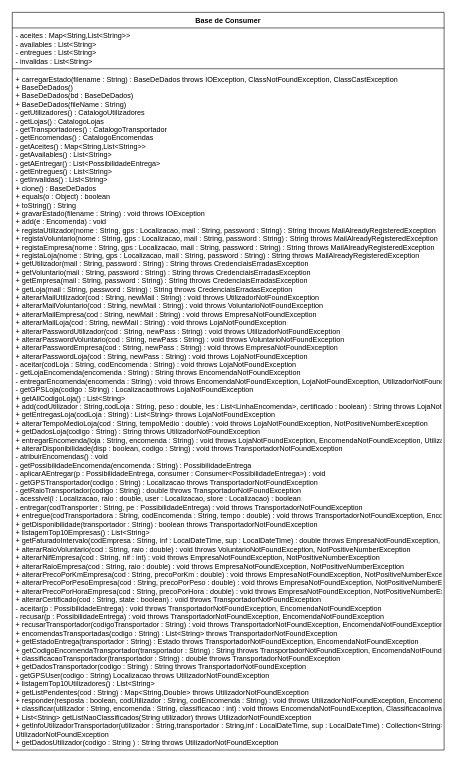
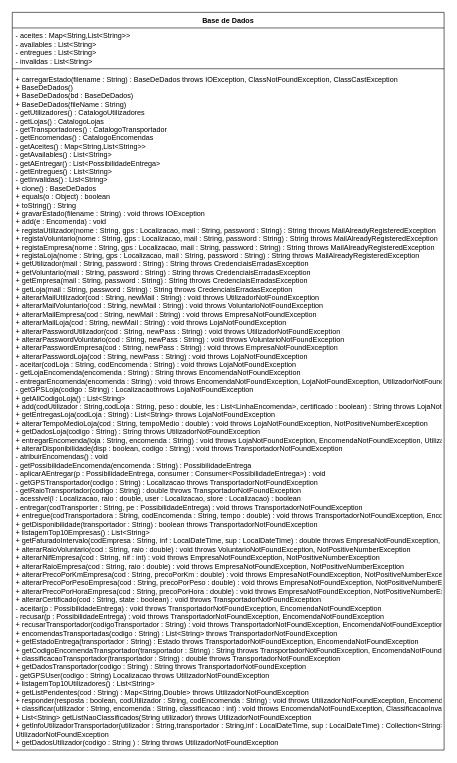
- <mxCell id="2" value="Base de Consumer" style="swimlane;fontStyle=1;align=center;verticalAlign=top;childLayout=stackLayout;horizontal=1;startSize=26;horizontalStack=0;resizeParent=1;resizeParentMax=0;resizeLast=0;collapsible=1;marginBottom=0;fontFamily=Helvetica;" vertex="1" parent="1"><mxGeometry x="20" y="20" width="720" height="1230" as="geometry" /></mxCell>
+ <mxCell id="2" value="Base de Dados" style="swimlane;fontStyle=1;align=center;verticalAlign=top;childLayout=stackLayout;horizontal=1;startSize=26;horizontalStack=0;resizeParent=1;resizeParentMax=0;resizeLast=0;collapsible=1;marginBottom=0;fontFamily=Helvetica;" vertex="1" parent="1"><mxGeometry x="20" y="20" width="720" height="1230" as="geometry" /></mxCell>
